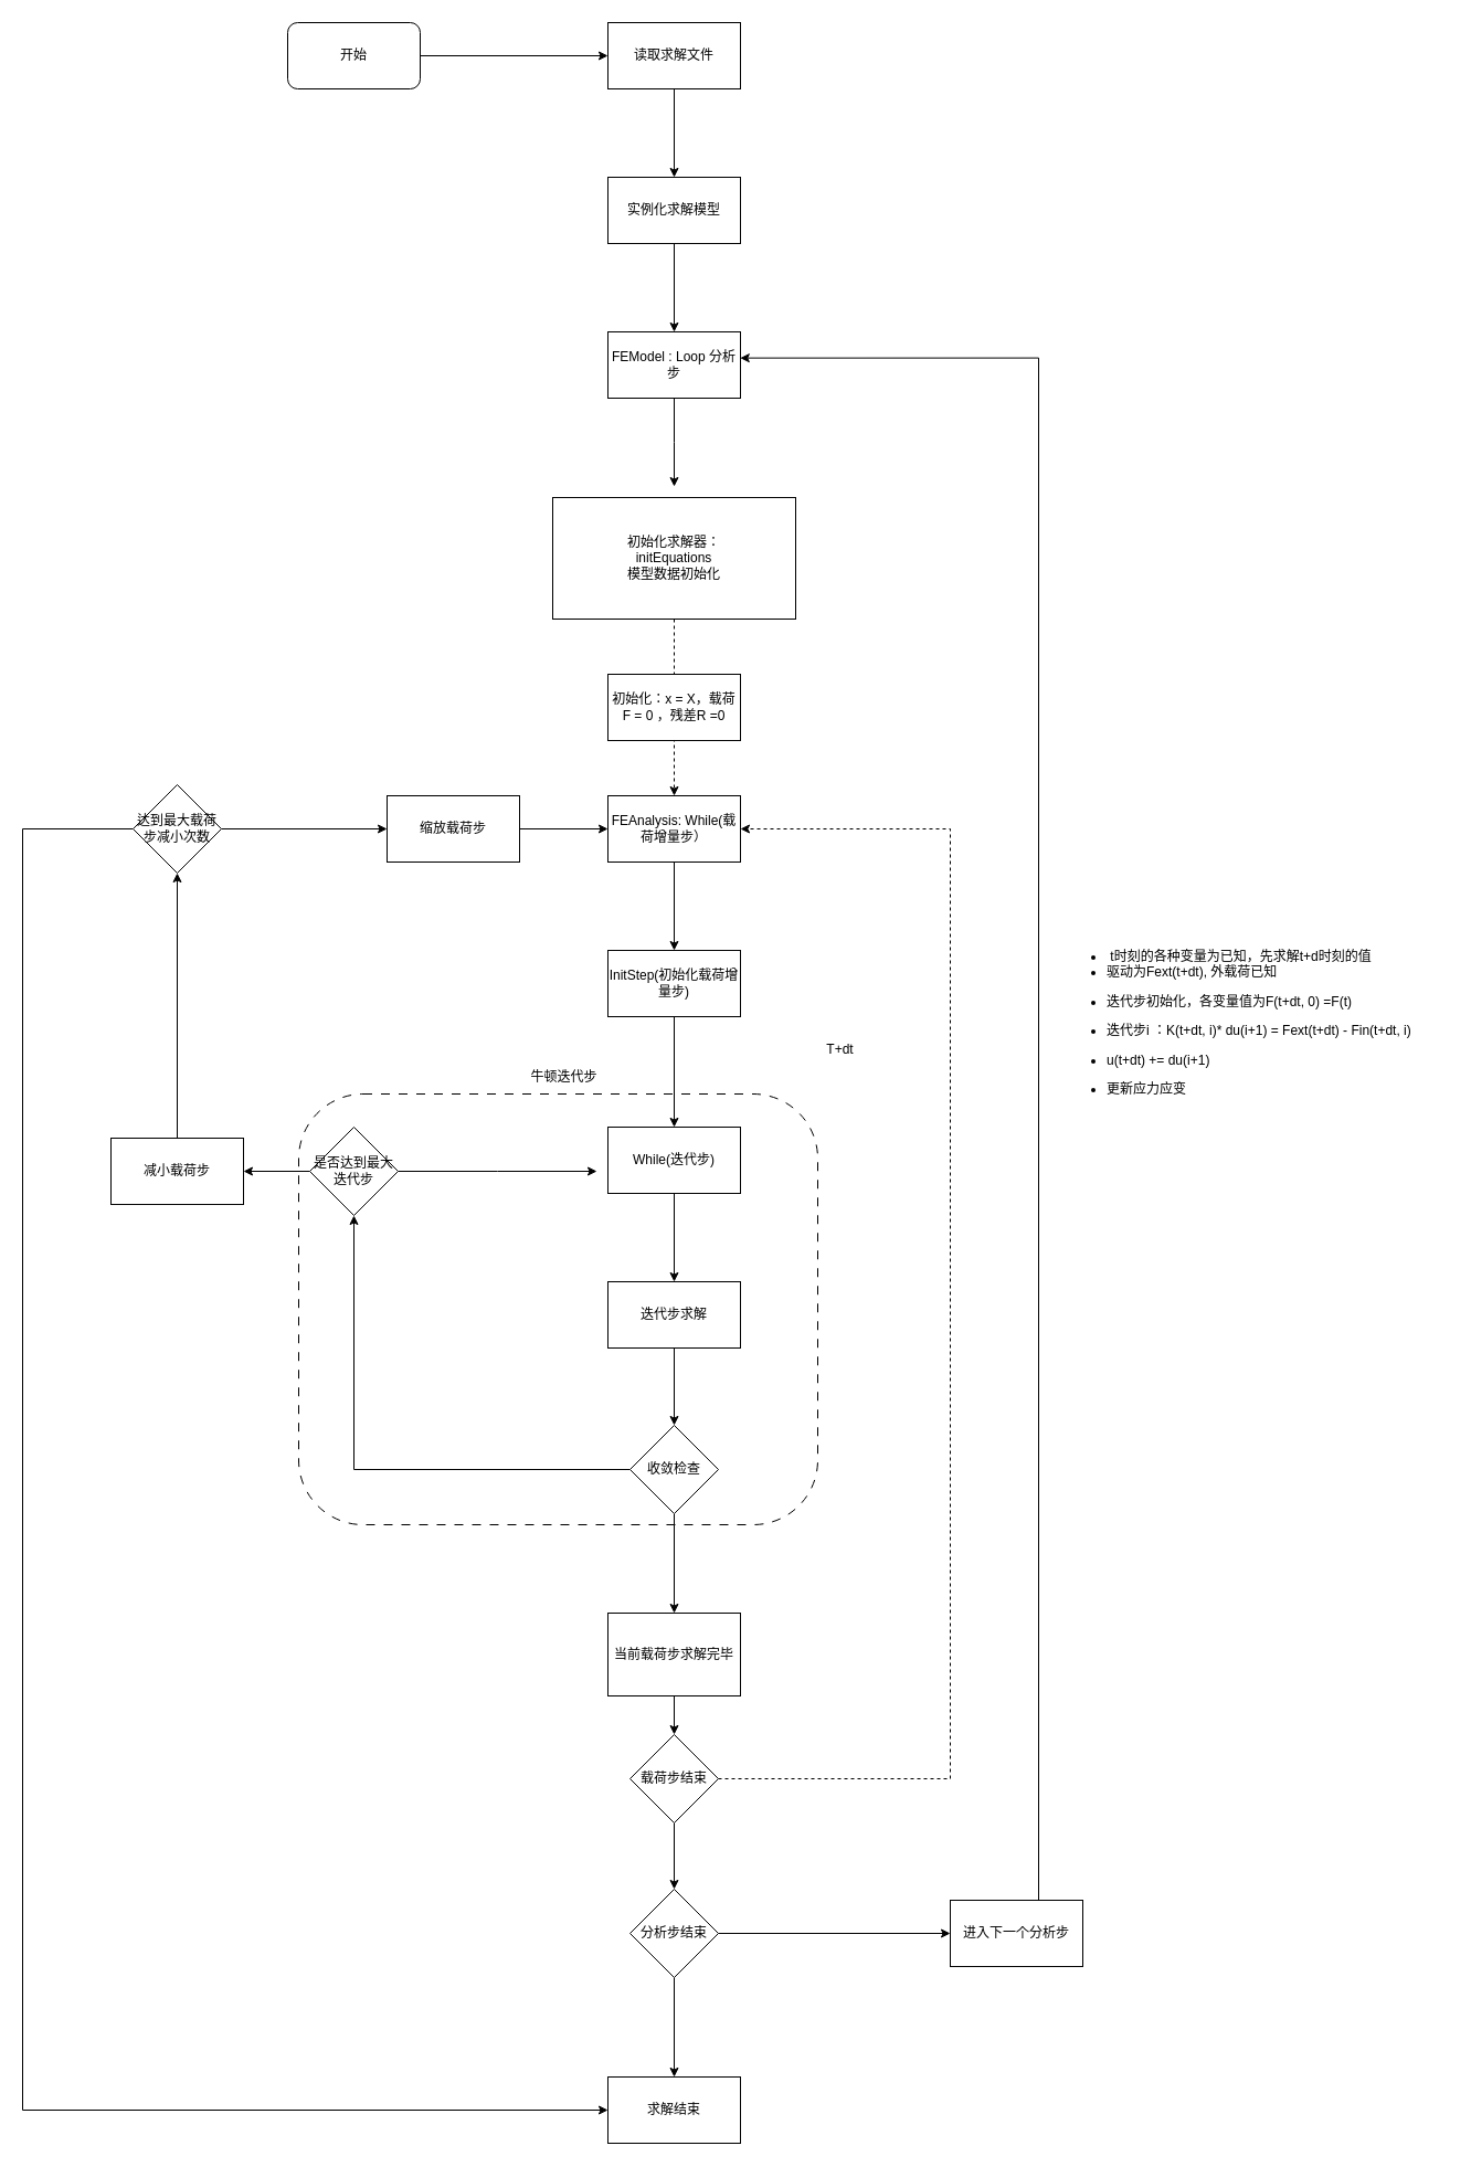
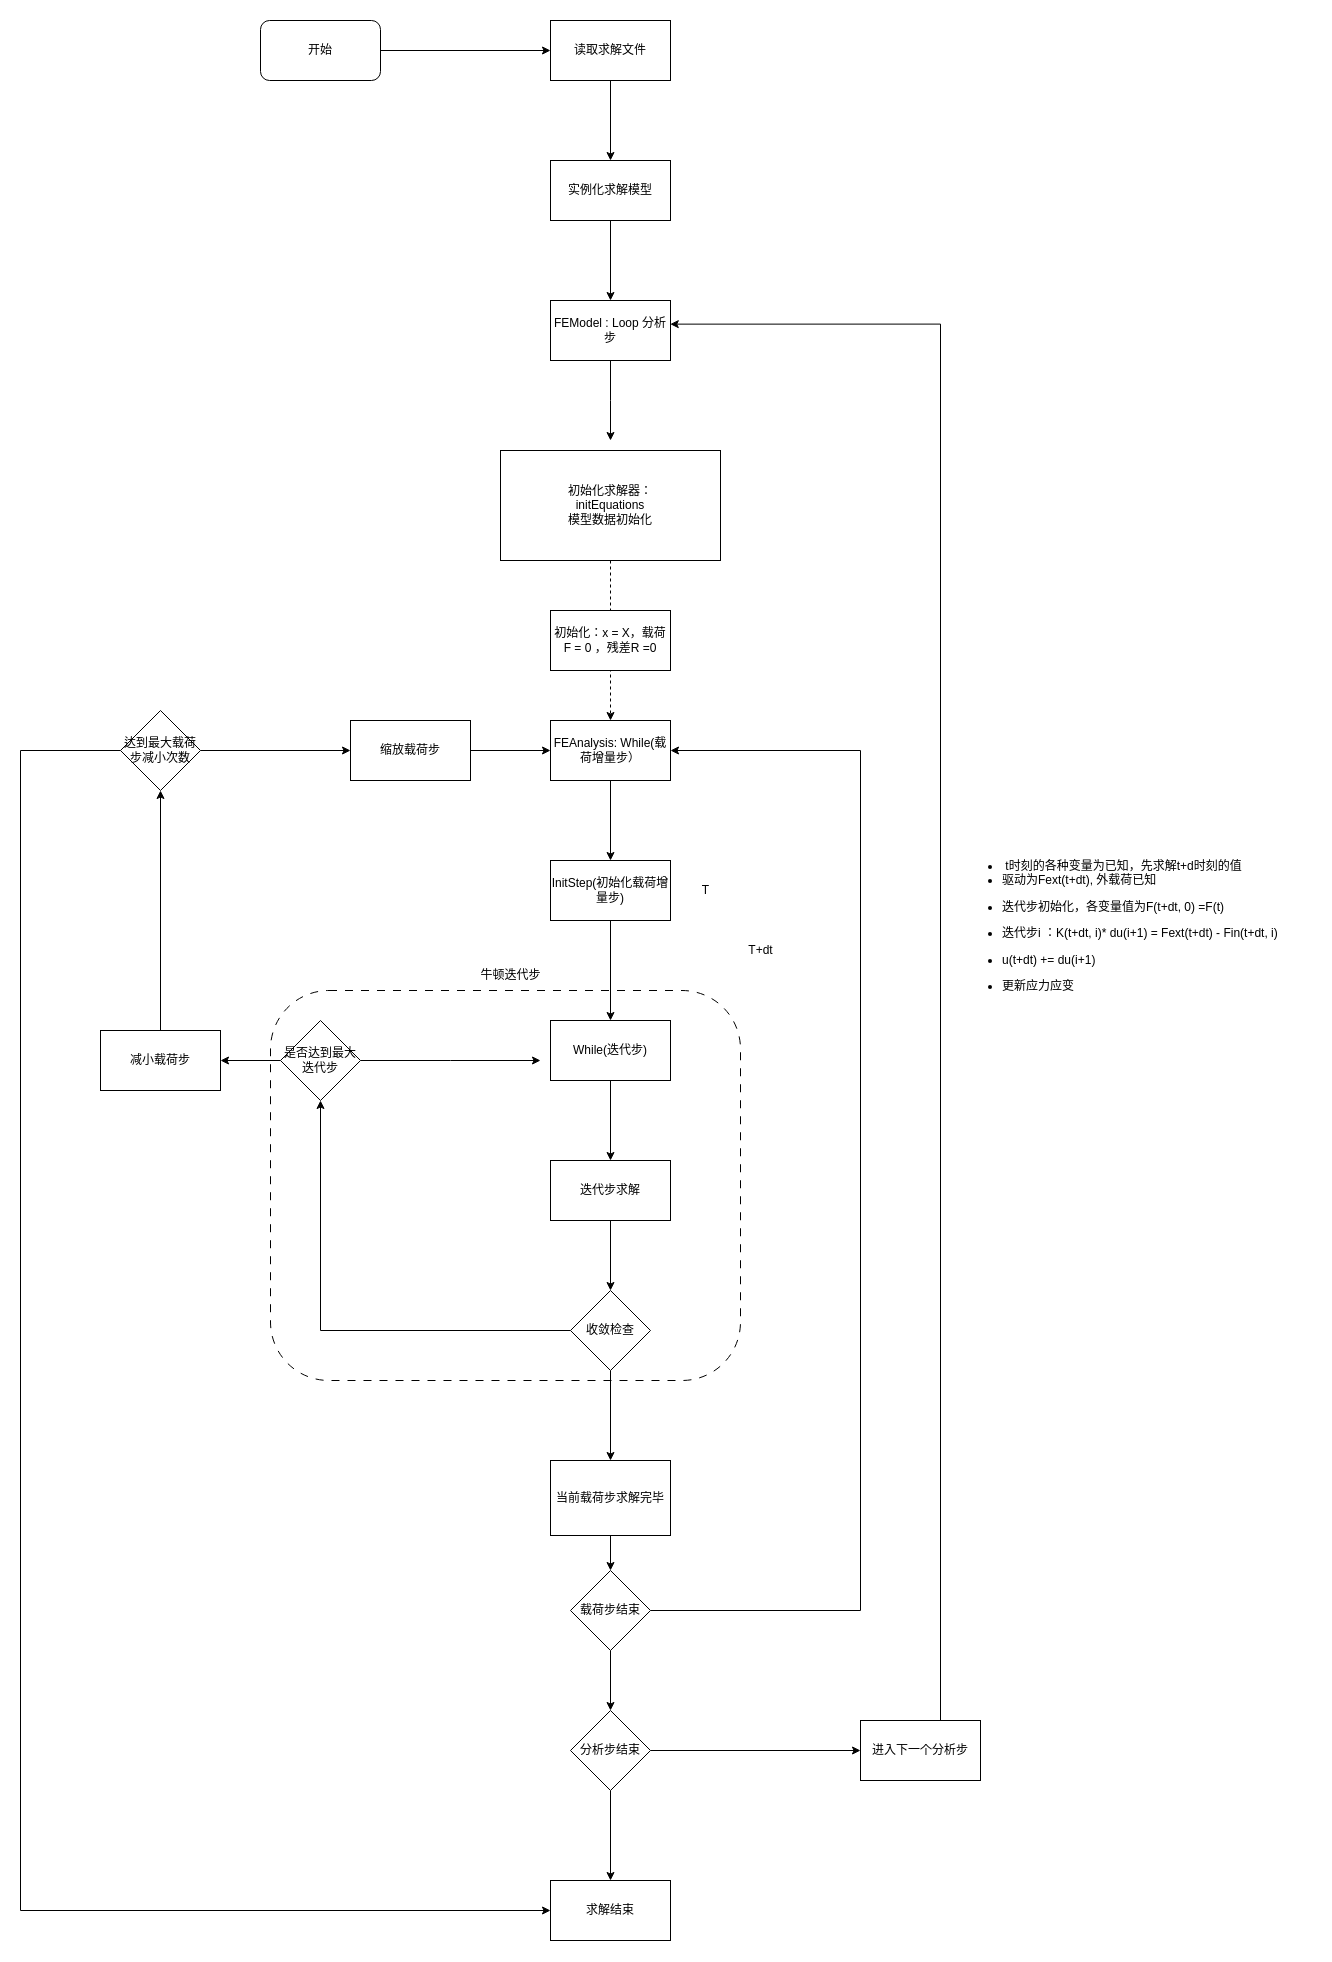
+ <mxCell id="48" value="T" style="text;html=1;align=center;verticalAlign=middle;resizable=0;points=[];autosize=1;strokeColor=none;fillColor=none;" vertex="1" parent="1"><mxGeometry x="690" y="875" width="30" height="30" as="geometry" /></mxCell>
- <mxCell id="32" value="" style="edgeStyle=orthogonalEdgeStyle;rounded=0;orthogonalLoop=1;jettySize=auto;html=1;entryX=1;entryY=0.5;entryDx=0;entryDy=0;dashed=1;" edge="1" parent="1" source="34" target="13"><mxGeometry relative="1" as="geometry"><mxPoint x="710" y="1470" as="targetPoint" /><Array as="points"><mxPoint x="860" y="1610" /><mxPoint x="860" y="750" /></Array></mxGeometry></mxCell>
+ <mxCell id="32" value="" style="edgeStyle=orthogonalEdgeStyle;rounded=0;orthogonalLoop=1;jettySize=auto;html=1;entryX=1;entryY=0.5;entryDx=0;entryDy=0;" edge="1" parent="1" source="34" target="13"><mxGeometry relative="1" as="geometry"><mxPoint x="710" y="1470" as="targetPoint" /><Array as="points"><mxPoint x="860" y="1610" /><mxPoint x="860" y="750" /></Array></mxGeometry></mxCell>
